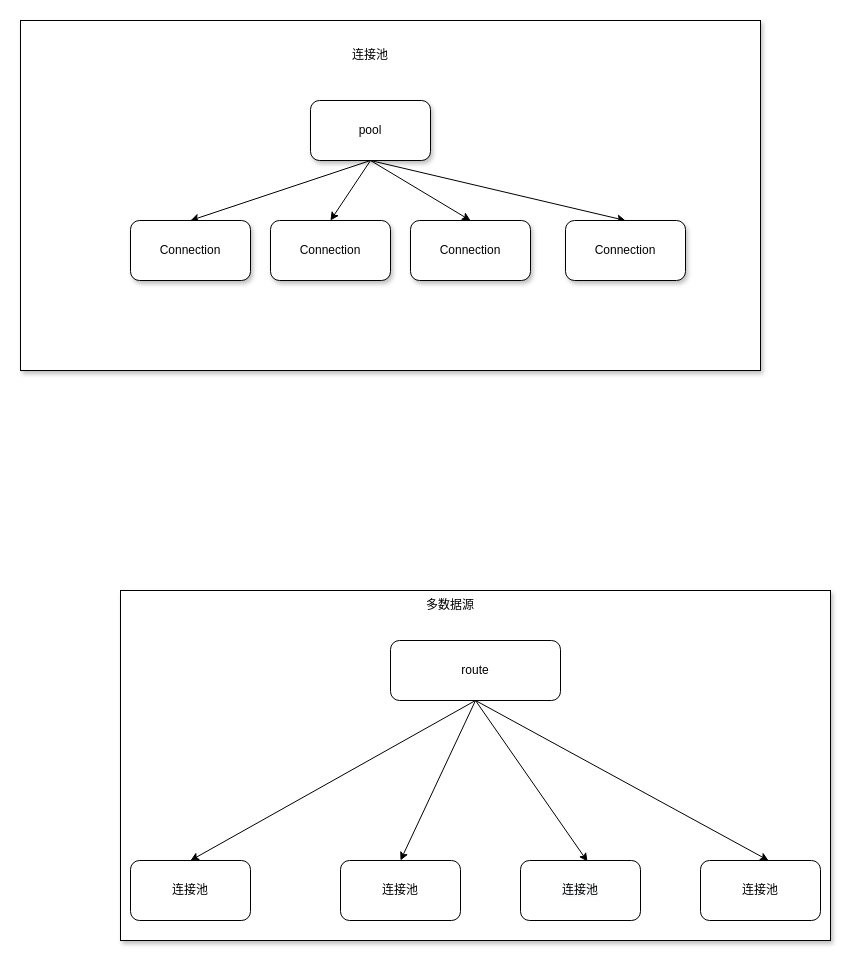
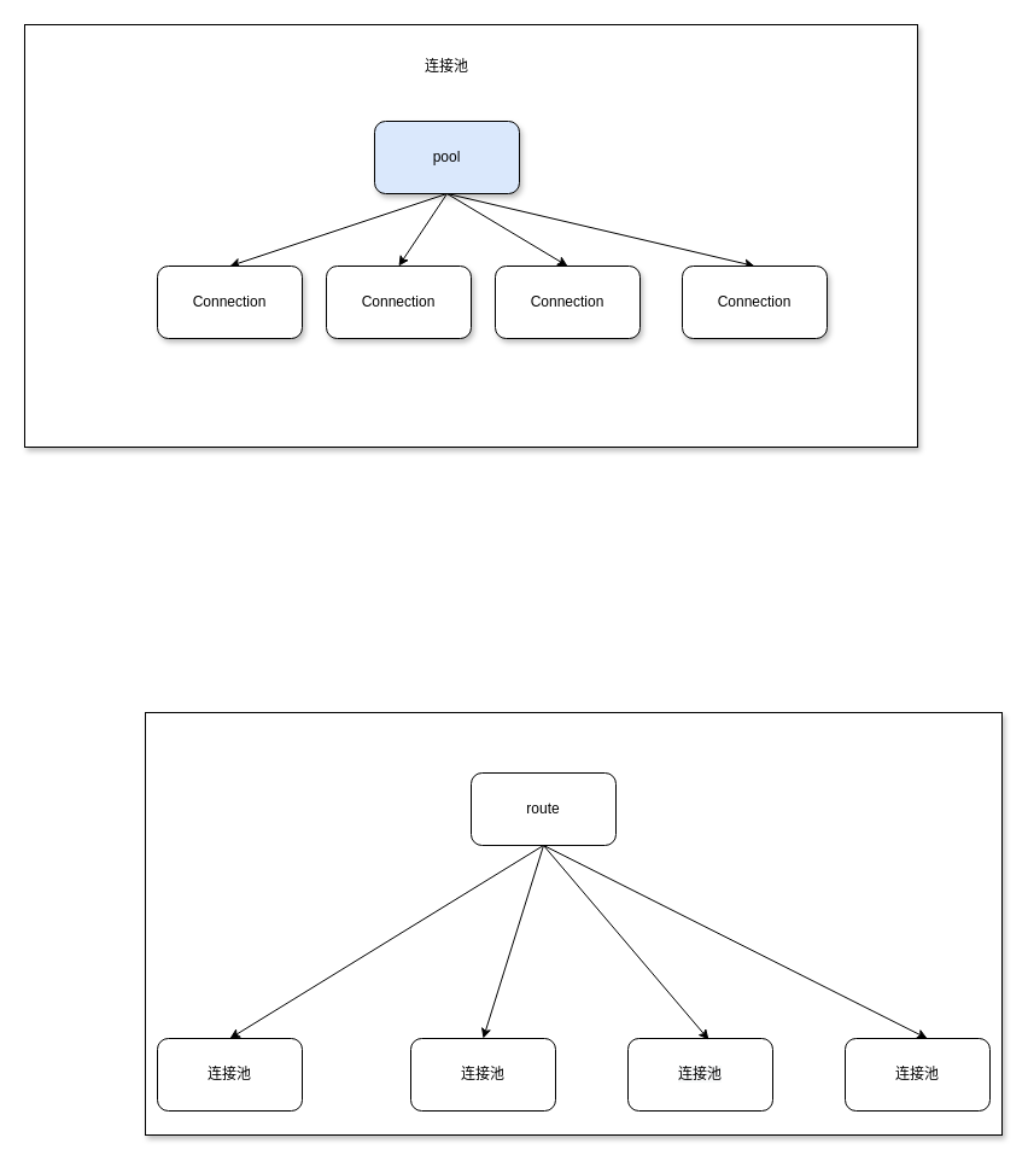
- <mxCell id="17" value="pool" style="rounded=1;whiteSpace=wrap;html=1;shadow=1;" vertex="1" parent="1"><mxGeometry x="310" width="120" height="60" as="geometry" y="100" /></mxCell>
+ <mxCell id="17" value="pool" style="rounded=1;whiteSpace=wrap;html=1;shadow=1;fillColor=#dae8fc;" vertex="1" parent="1"><mxGeometry x="310" width="120" height="60" as="geometry" y="100" /></mxCell>
- <mxCell id="23" value="多数据源" style="text;html=1;strokeColor=none;fillColor=none;align=center;verticalAlign=middle;whiteSpace=wrap;rounded=0;shadow=1;" vertex="1" parent="1"><mxGeometry x="420" y="590" width="60" height="30" as="geometry" /></mxCell>
- <mxCell id="12" value="route" style="rounded=1;whiteSpace=wrap;html=1;" vertex="1" parent="1"><mxGeometry x="390" y="640" width="170" height="60" as="geometry" /></mxCell>
+ <mxCell id="12" value="route" style="rounded=1;whiteSpace=wrap;html=1;" vertex="1" parent="1"><mxGeometry x="390" y="640" width="120" height="60" as="geometry" /></mxCell>
